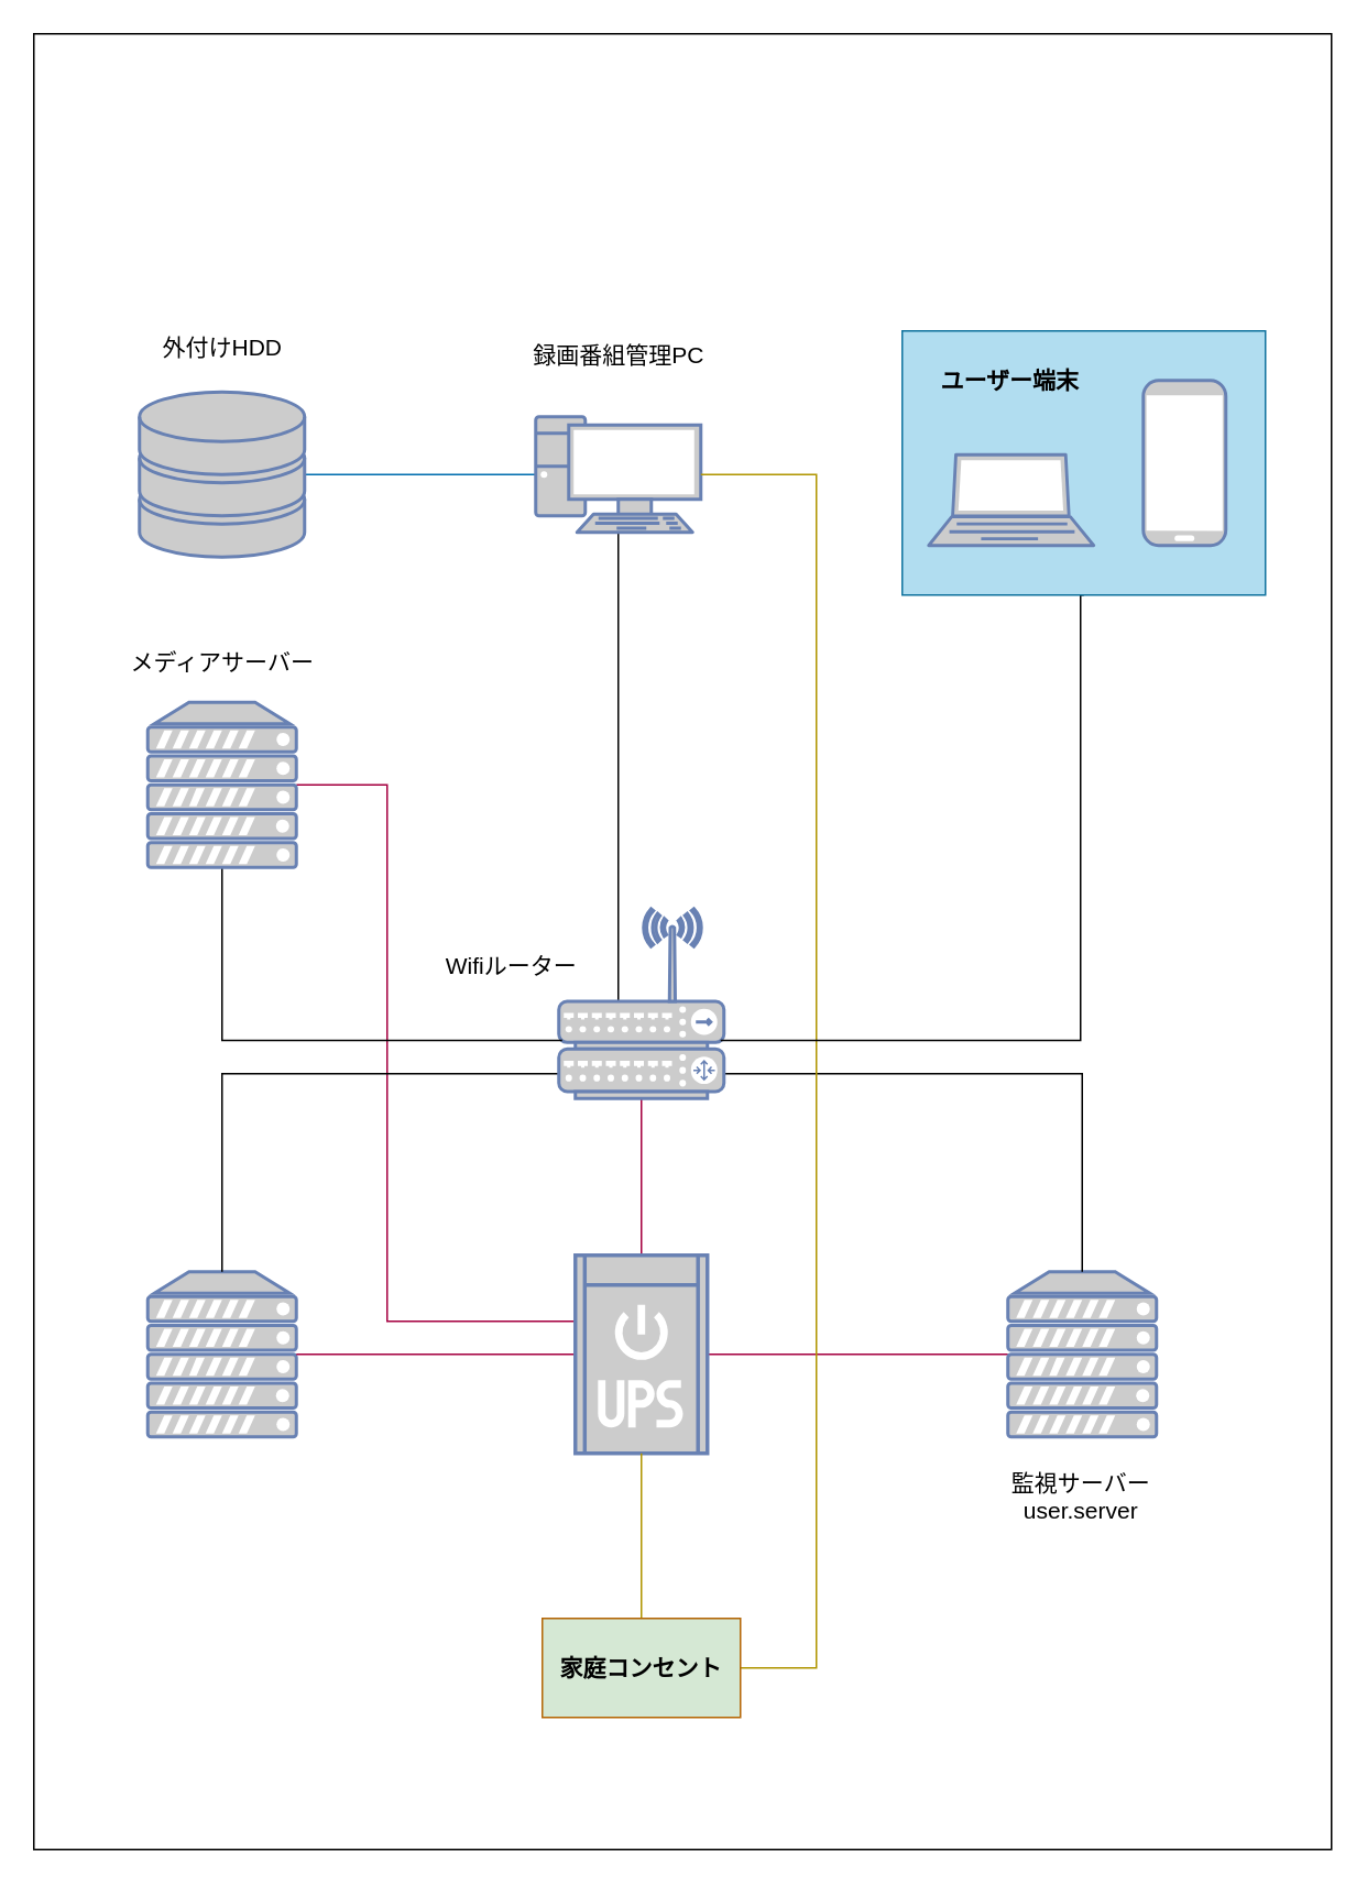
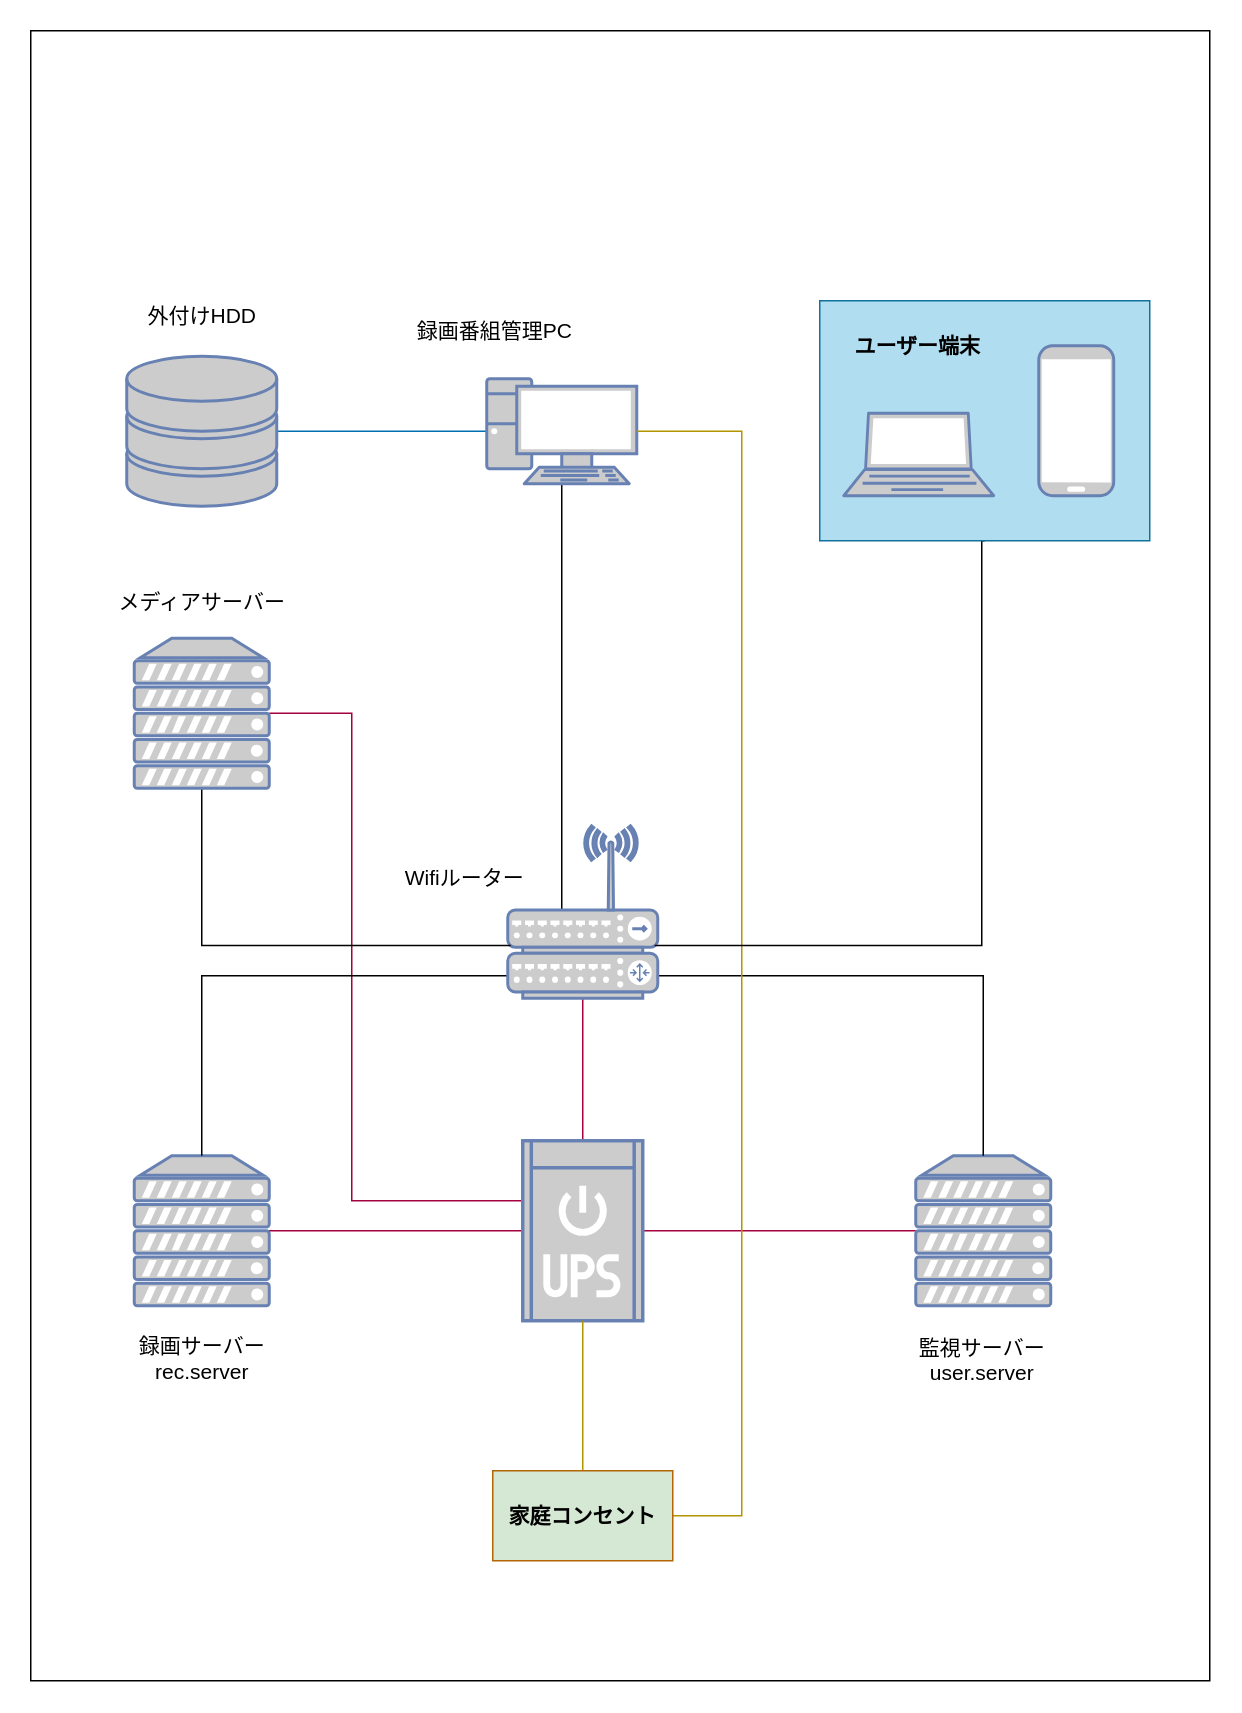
- <mxCell id="24" value="録画番組管理PC" style="text;html=1;align=center;verticalAlign=middle;resizable=0;points=[];autosize=1;fontSize=14;" parent="20" vertex="1"><mxGeometry x="314" y="205" width="120" height="20" as="geometry" /></mxCell>
+ <mxCell id="24" value="録画番組管理PC" style="text;html=1;align=center;verticalAlign=middle;resizable=0;points=[];autosize=1;fontSize=14;" parent="20" vertex="1"><mxGeometry x="269" y="210" width="120" height="20" as="geometry" /></mxCell>
+ <mxCell id="7" value="録画サーバー&lt;br style=&quot;font-size: 14px;&quot;&gt;rec.server" style="text;html=1;align=center;verticalAlign=middle;resizable=0;points=[];autosize=1;fontSize=14;" parent="6" vertex="1"><mxGeometry x="84" y="885" width="100" height="40" as="geometry" /></mxCell>
